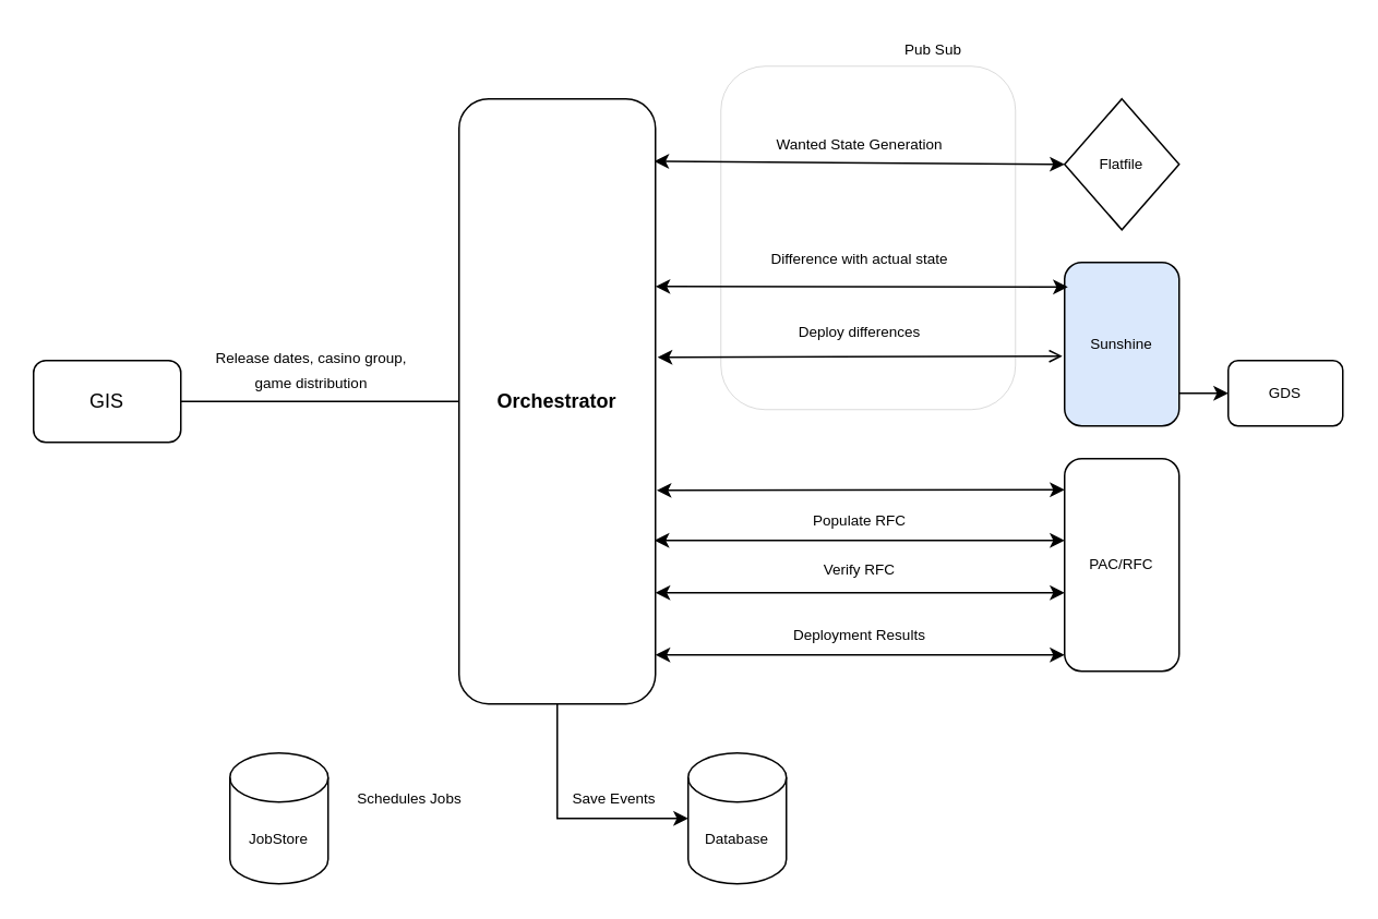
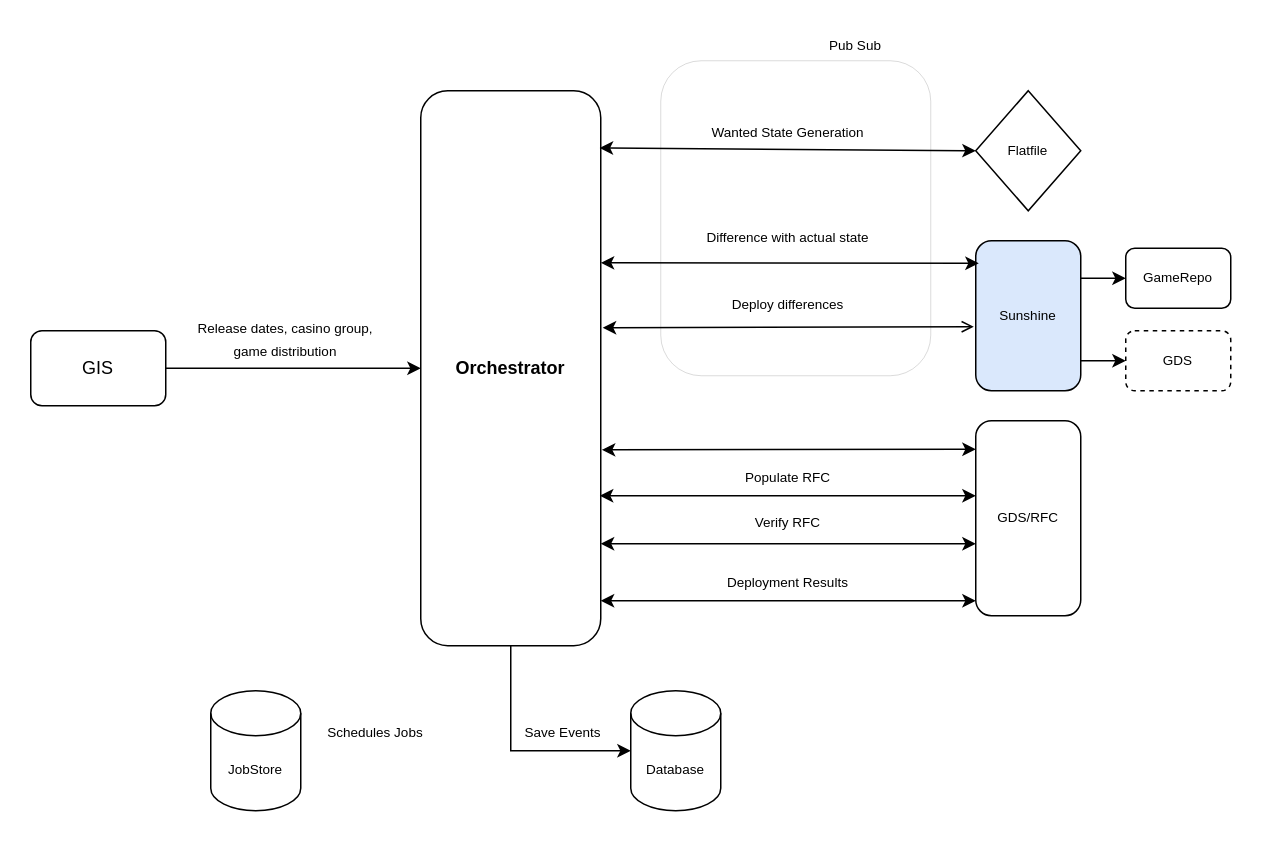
+ <mxCell id="25" value="" style="endArrow=classic;html=1;rounded=0;fontSize=9;entryX=0;entryY=0.5;entryDx=0;entryDy=0;exitX=1;exitY=0.25;exitDx=0;exitDy=0;" edge="1" parent="1" source="8" target="23"><mxGeometry width="50" height="50" relative="1" as="geometry"><mxPoint x="590" y="270" as="sourcePoint" /><mxPoint x="640" y="220" as="targetPoint" /></mxGeometry></mxCell>
+ <mxCell id="23" value="GameRepo" style="rounded=1;whiteSpace=wrap;html=1;fontSize=9;" vertex="1" parent="1"><mxGeometry x="750" y="165" width="70" height="40" as="geometry" /></mxCell>
- <mxCell id="24" value="GDS" style="rounded=1;whiteSpace=wrap;html=1;fontSize=9;" vertex="1" parent="1"><mxGeometry x="750" y="220" width="70" height="40" as="geometry" /></mxCell>
+ <mxCell id="24" value="GDS" style="rounded=1;whiteSpace=wrap;html=1;fontSize=9;dashed=1;" vertex="1" parent="1"><mxGeometry x="750" y="220" width="70" height="40" as="geometry" /></mxCell>
- <mxCell id="5" value="" style="endArrow=none;html=1;rounded=0;entryX=0;entryY=0.5;entryDx=0;entryDy=0;exitX=1;exitY=0.5;exitDx=0;exitDy=0;" edge="1" parent="1" source="3" target="4"><mxGeometry width="50" height="50" relative="1" as="geometry"><mxPoint x="150" y="290" as="sourcePoint" /><mxPoint x="200" y="240" as="targetPoint" /></mxGeometry></mxCell>
+ <mxCell id="5" value="" style="endArrow=classic;html=1;rounded=0;entryX=0;entryY=0.5;entryDx=0;entryDy=0;exitX=1;exitY=0.5;exitDx=0;exitDy=0;" edge="1" parent="1" source="3" target="4"><mxGeometry width="50" height="50" relative="1" as="geometry"><mxPoint x="150" y="290" as="sourcePoint" /><mxPoint x="200" y="240" as="targetPoint" /></mxGeometry></mxCell>
- <mxCell id="9" value="PAC/RFC" style="rounded=1;whiteSpace=wrap;html=1;fontSize=9;" vertex="1" parent="1"><mxGeometry x="650" y="280" width="70" height="130" as="geometry" /></mxCell>
+ <mxCell id="9" value="GDS/RFC" style="rounded=1;whiteSpace=wrap;html=1;fontSize=9;" vertex="1" parent="1"><mxGeometry x="650" y="280" width="70" height="130" as="geometry" /></mxCell>
